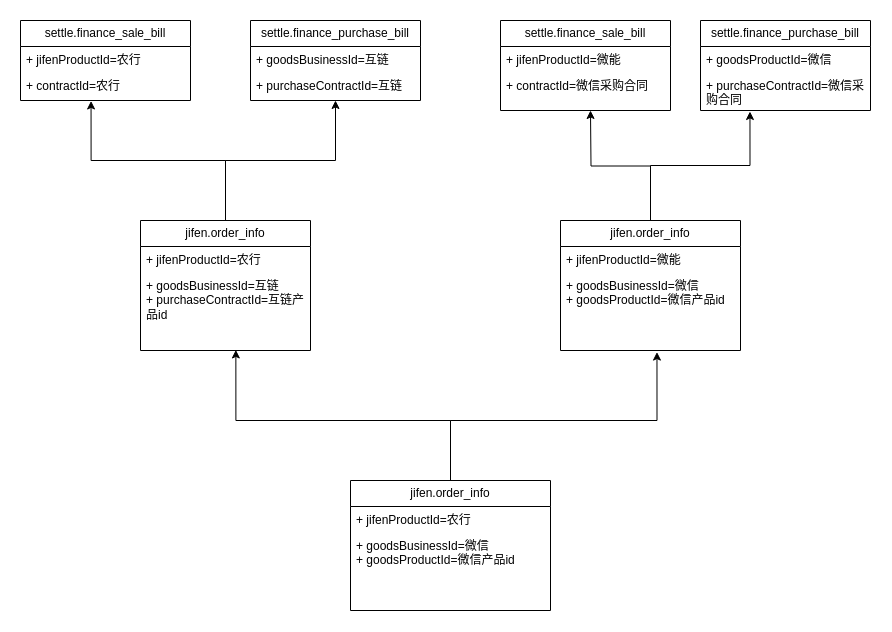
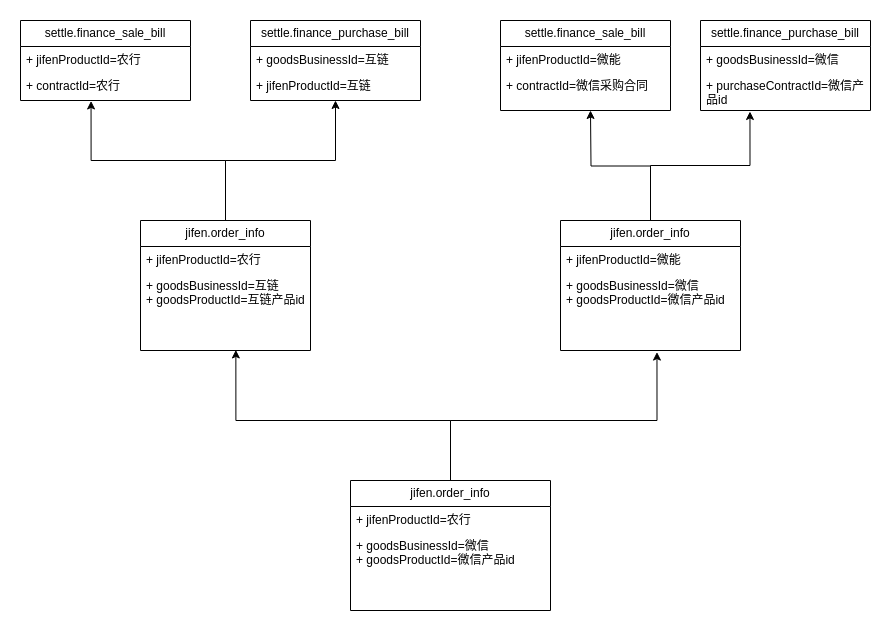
- <mxCell id="27" value="+ goodsProductId=微信" style="text;strokeColor=none;fillColor=none;align=left;verticalAlign=top;spacingLeft=4;spacingRight=4;overflow=hidden;rotatable=0;points=[[0,0.5],[1,0.5]];portConstraint=eastwest;whiteSpace=wrap;html=1;" vertex="1" parent="26"><mxGeometry y="26" width="170" height="26" as="geometry" /></mxCell>
+ <mxCell id="27" value="+ goodsBusinessId=微信" style="text;strokeColor=none;fillColor=none;align=left;verticalAlign=top;spacingLeft=4;spacingRight=4;overflow=hidden;rotatable=0;points=[[0,0.5],[1,0.5]];portConstraint=eastwest;whiteSpace=wrap;html=1;" vertex="1" parent="26"><mxGeometry y="26" width="170" height="26" as="geometry" /></mxCell>
- <mxCell id="19" value="+ purchaseContractId=互链" style="text;strokeColor=none;fillColor=none;align=left;verticalAlign=top;spacingLeft=4;spacingRight=4;overflow=hidden;rotatable=0;points=[[0,0.5],[1,0.5]];portConstraint=eastwest;whiteSpace=wrap;html=1;" vertex="1" parent="17"><mxGeometry y="52" width="170" height="28" as="geometry" /></mxCell>
+ <mxCell id="19" value="+ jifenProductId=互链" style="text;strokeColor=none;fillColor=none;align=left;verticalAlign=top;spacingLeft=4;spacingRight=4;overflow=hidden;rotatable=0;points=[[0,0.5],[1,0.5]];portConstraint=eastwest;whiteSpace=wrap;html=1;" vertex="1" parent="17"><mxGeometry y="52" width="170" height="28" as="geometry" /></mxCell>
- <mxCell id="28" value="+ purchaseContractId=微信采购合同" style="text;strokeColor=none;fillColor=none;align=left;verticalAlign=top;spacingLeft=4;spacingRight=4;overflow=hidden;rotatable=0;points=[[0,0.5],[1,0.5]];portConstraint=eastwest;whiteSpace=wrap;html=1;" vertex="1" parent="26"><mxGeometry y="52" width="170" height="38" as="geometry" /></mxCell>
+ <mxCell id="28" value="+ purchaseContractId=微信产品id" style="text;strokeColor=none;fillColor=none;align=left;verticalAlign=top;spacingLeft=4;spacingRight=4;overflow=hidden;rotatable=0;points=[[0,0.5],[1,0.5]];portConstraint=eastwest;whiteSpace=wrap;html=1;" vertex="1" parent="26"><mxGeometry y="52" width="170" height="38" as="geometry" /></mxCell>
- <mxCell id="11" value="+ goodsBusinessId=互链&lt;br&gt;+ purchaseContractId=互链产品id" style="text;strokeColor=none;fillColor=none;align=left;verticalAlign=top;spacingLeft=4;spacingRight=4;overflow=hidden;rotatable=0;points=[[0,0.5],[1,0.5]];portConstraint=eastwest;whiteSpace=wrap;html=1;" vertex="1" parent="9"><mxGeometry y="52" width="170" height="78" as="geometry" /></mxCell>
+ <mxCell id="11" value="+ goodsBusinessId=互链&lt;br&gt;+ goodsProductId=互链产品id" style="text;strokeColor=none;fillColor=none;align=left;verticalAlign=top;spacingLeft=4;spacingRight=4;overflow=hidden;rotatable=0;points=[[0,0.5],[1,0.5]];portConstraint=eastwest;whiteSpace=wrap;html=1;" vertex="1" parent="9"><mxGeometry y="52" width="170" height="78" as="geometry" /></mxCell>
